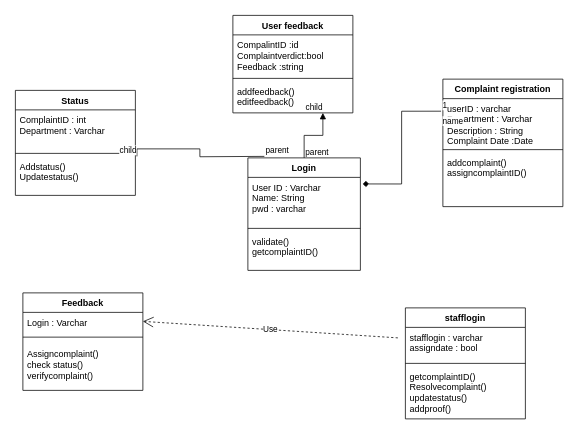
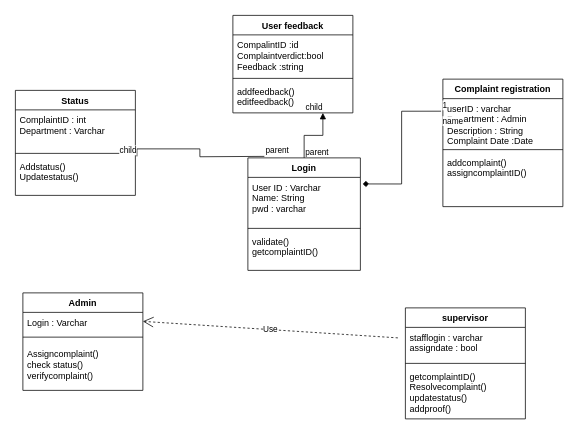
- <mxCell id="7" value="userID : varchar&lt;br&gt;Department : Varchar&lt;br&gt;Description : String&lt;br&gt;Complaint Date :Date&lt;br&gt;" style="text;strokeColor=none;fillColor=none;align=left;verticalAlign=top;spacingLeft=4;spacingRight=4;overflow=hidden;rotatable=0;points=[[0,0.5],[1,0.5]];portConstraint=eastwest;whiteSpace=wrap;html=1;" parent="6" vertex="1"><mxGeometry y="26" width="160" height="64" as="geometry" /></mxCell>
+ <mxCell id="7" value="userID : varchar&lt;br&gt;Department : Admin&lt;br&gt;Description : String&lt;br&gt;Complaint Date :Date&lt;br&gt;" style="text;strokeColor=none;fillColor=none;align=left;verticalAlign=top;spacingLeft=4;spacingRight=4;overflow=hidden;rotatable=0;points=[[0,0.5],[1,0.5]];portConstraint=eastwest;whiteSpace=wrap;html=1;" parent="6" vertex="1"><mxGeometry y="26" width="160" height="64" as="geometry" /></mxCell>
- <mxCell id="14" value="Feedback" style="swimlane;fontStyle=1;align=center;verticalAlign=top;childLayout=stackLayout;horizontal=1;startSize=26;horizontalStack=0;resizeParent=1;resizeParentMax=0;resizeLast=0;collapsible=1;marginBottom=0;whiteSpace=wrap;html=1;" parent="1" vertex="1"><mxGeometry x="30" y="390" width="160" height="130" as="geometry" /></mxCell>
+ <mxCell id="14" value="Admin" style="swimlane;fontStyle=1;align=center;verticalAlign=top;childLayout=stackLayout;horizontal=1;startSize=26;horizontalStack=0;resizeParent=1;resizeParentMax=0;resizeLast=0;collapsible=1;marginBottom=0;whiteSpace=wrap;html=1;" parent="1" vertex="1"><mxGeometry x="30" y="390" width="160" height="130" as="geometry" /></mxCell>
- <mxCell id="22" value="stafflogin" style="swimlane;fontStyle=1;align=center;verticalAlign=top;childLayout=stackLayout;horizontal=1;startSize=26;horizontalStack=0;resizeParent=1;resizeParentMax=0;resizeLast=0;collapsible=1;marginBottom=0;whiteSpace=wrap;html=1;" parent="1" vertex="1"><mxGeometry x="540" y="410" width="160" height="148" as="geometry" /></mxCell>
+ <mxCell id="22" value="supervisor" style="swimlane;fontStyle=1;align=center;verticalAlign=top;childLayout=stackLayout;horizontal=1;startSize=26;horizontalStack=0;resizeParent=1;resizeParentMax=0;resizeLast=0;collapsible=1;marginBottom=0;whiteSpace=wrap;html=1;" parent="1" vertex="1"><mxGeometry x="540" y="410" width="160" height="148" as="geometry" /></mxCell>
